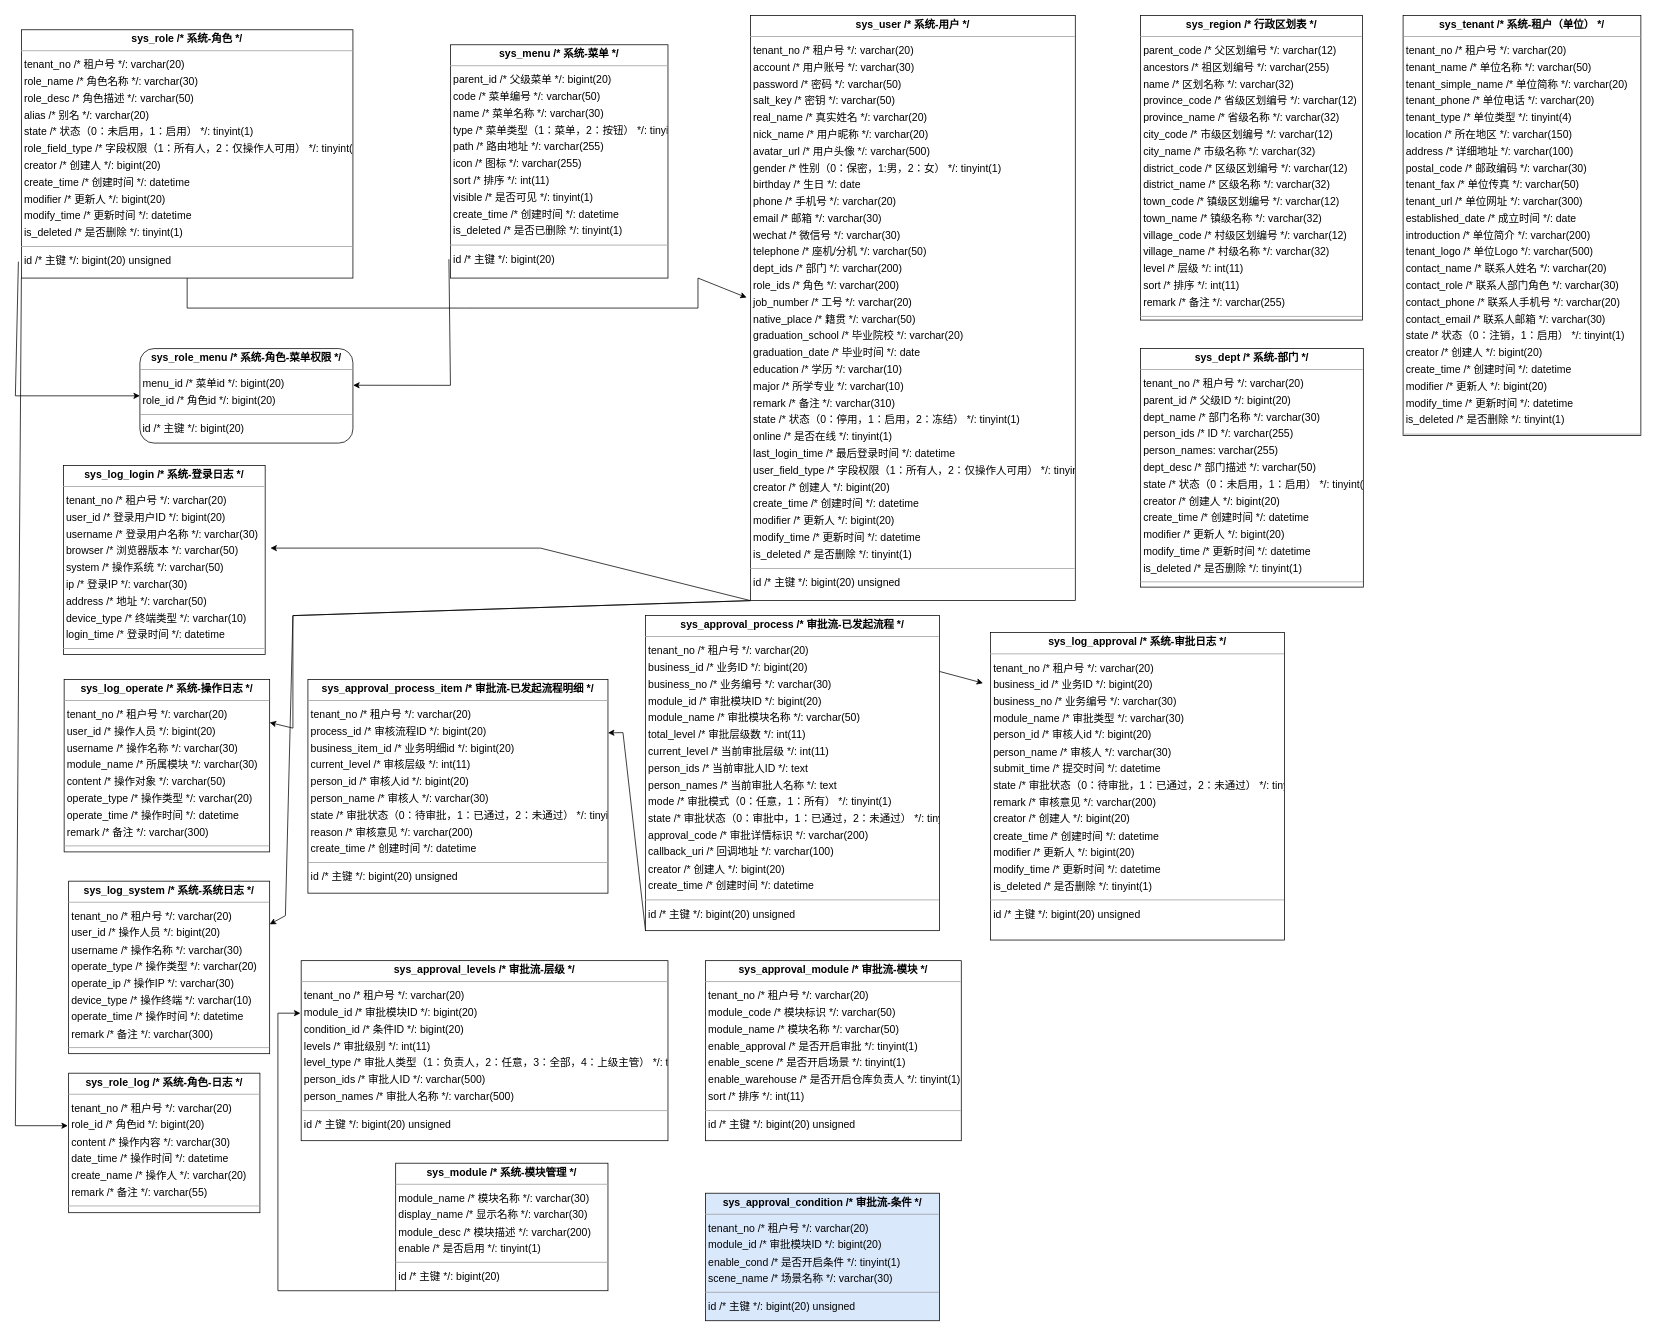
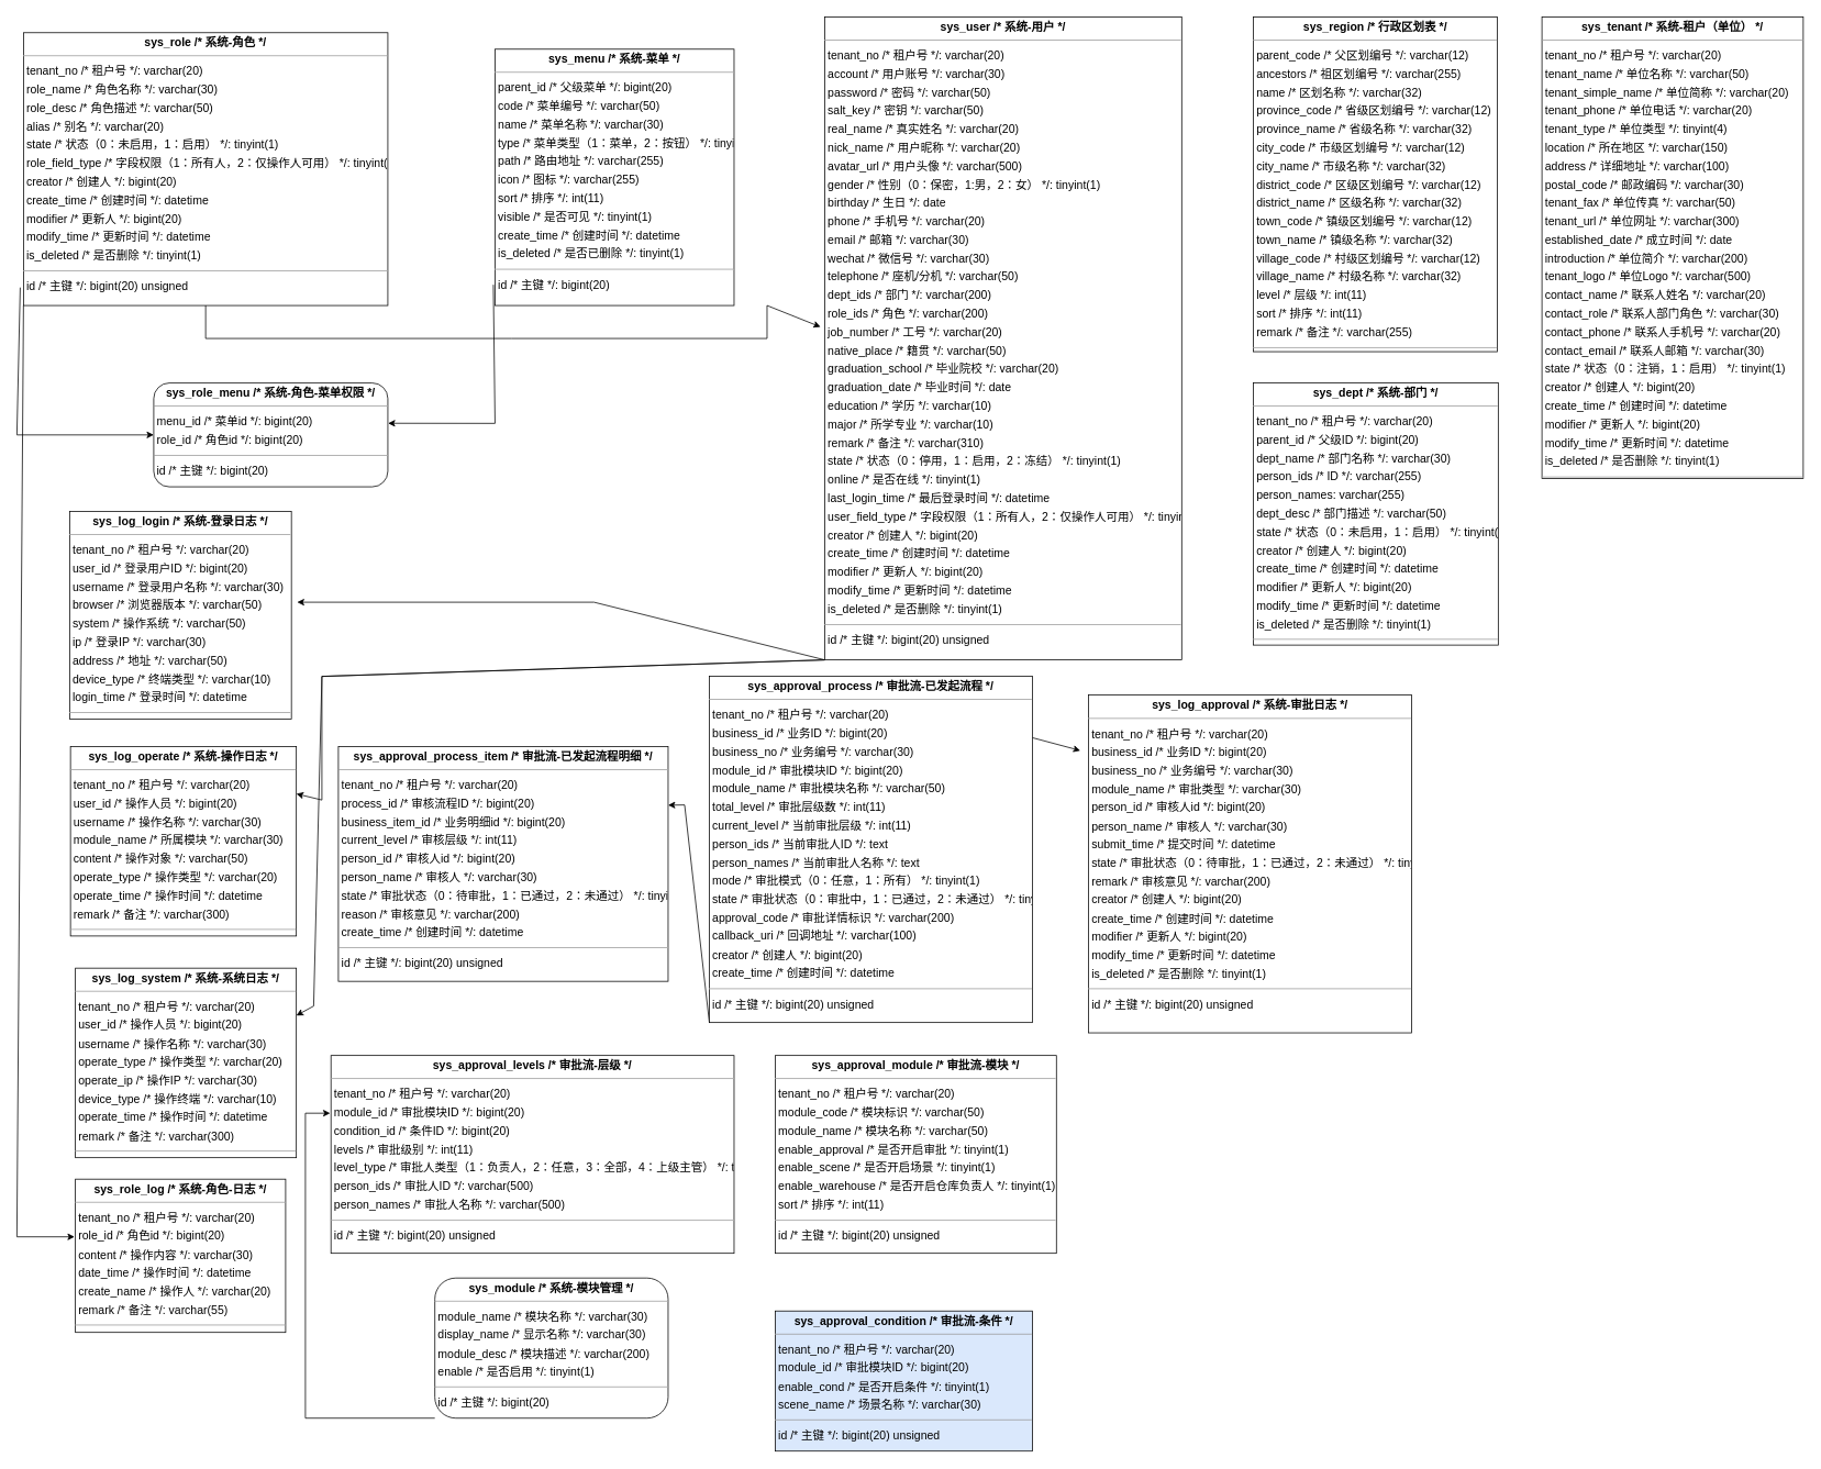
- <mxCell id="16" value="&lt;p style=&quot;margin:0px;margin-top:4px;text-align:center;&quot;&gt;&lt;b&gt;sys_module  /* 系统-模块管理 */&lt;/b&gt;&lt;/p&gt;&lt;hr size=&quot;1&quot;/&gt;&lt;p style=&quot;margin:0 0 0 4px;line-height:1.6;&quot;&gt; module_name  /* 模块名称 */: varchar(30)&lt;br/&gt; display_name  /* 显示名称 */: varchar(30)&lt;br/&gt; module_desc  /* 模块描述 */: varchar(200)&lt;br/&gt; enable  /* 是否启用 */: tinyint(1)&lt;/p&gt;&lt;hr size=&quot;1&quot;/&gt;&lt;p style=&quot;margin:0 0 0 4px;line-height:1.6;&quot;&gt; id  /* 主键 */: bigint(20)&lt;/p&gt;" style="verticalAlign=top;align=left;overflow=fill;fontSize=14;fontFamily=Helvetica;html=1;rounded=0;shadow=0;comic=0;labelBackgroundColor=none;strokeWidth=1;" vertex="1" parent="1"><mxGeometry x="527" y="1550" width="283" height="170" as="geometry" /></mxCell>
+ <mxCell id="16" value="&lt;p style=&quot;margin:0px;margin-top:4px;text-align:center;&quot;&gt;&lt;b&gt;sys_module  /* 系统-模块管理 */&lt;/b&gt;&lt;/p&gt;&lt;hr size=&quot;1&quot;/&gt;&lt;p style=&quot;margin:0 0 0 4px;line-height:1.6;&quot;&gt; module_name  /* 模块名称 */: varchar(30)&lt;br/&gt; display_name  /* 显示名称 */: varchar(30)&lt;br/&gt; module_desc  /* 模块描述 */: varchar(200)&lt;br/&gt; enable  /* 是否启用 */: tinyint(1)&lt;/p&gt;&lt;hr size=&quot;1&quot;/&gt;&lt;p style=&quot;margin:0 0 0 4px;line-height:1.6;&quot;&gt; id  /* 主键 */: bigint(20)&lt;/p&gt;" style="verticalAlign=top;align=left;overflow=fill;fontSize=14;fontFamily=Helvetica;html=1;shadow=0;comic=0;labelBackgroundColor=none;strokeWidth=1;rounded=1;" vertex="1" parent="1"><mxGeometry x="527" y="1550" width="283" height="170" as="geometry" /></mxCell>
